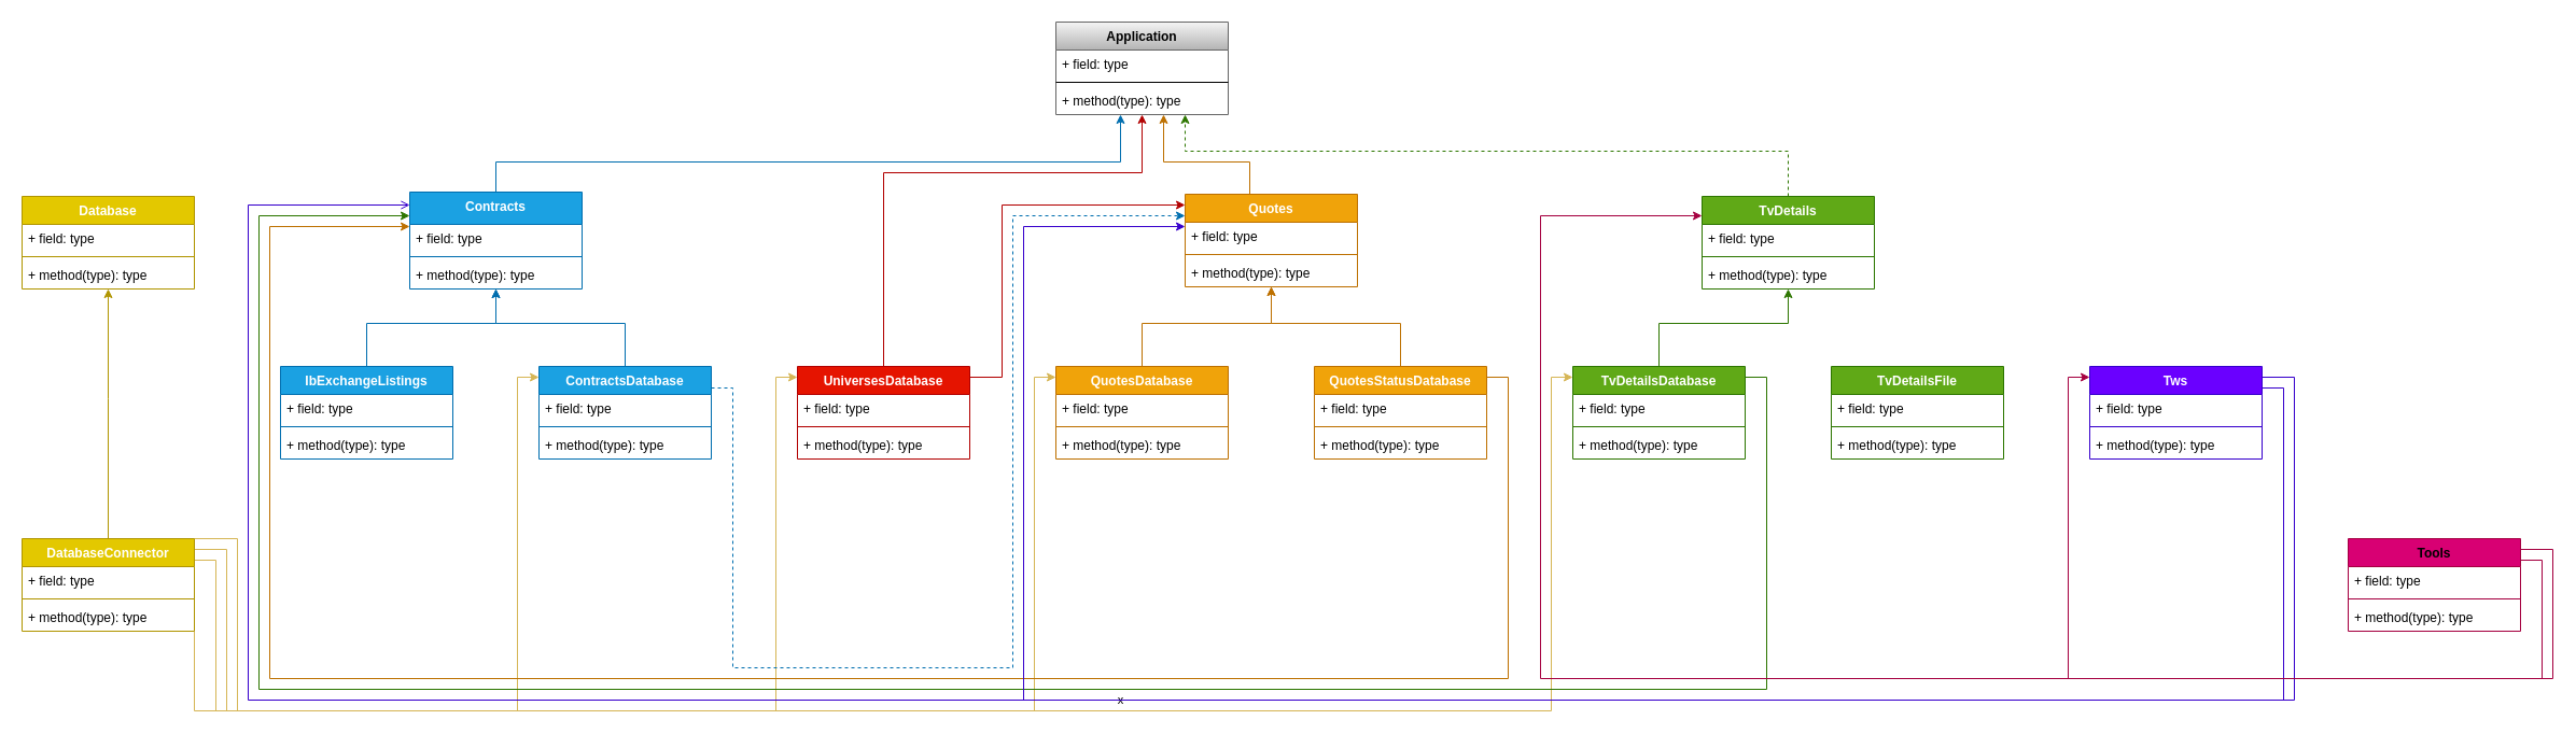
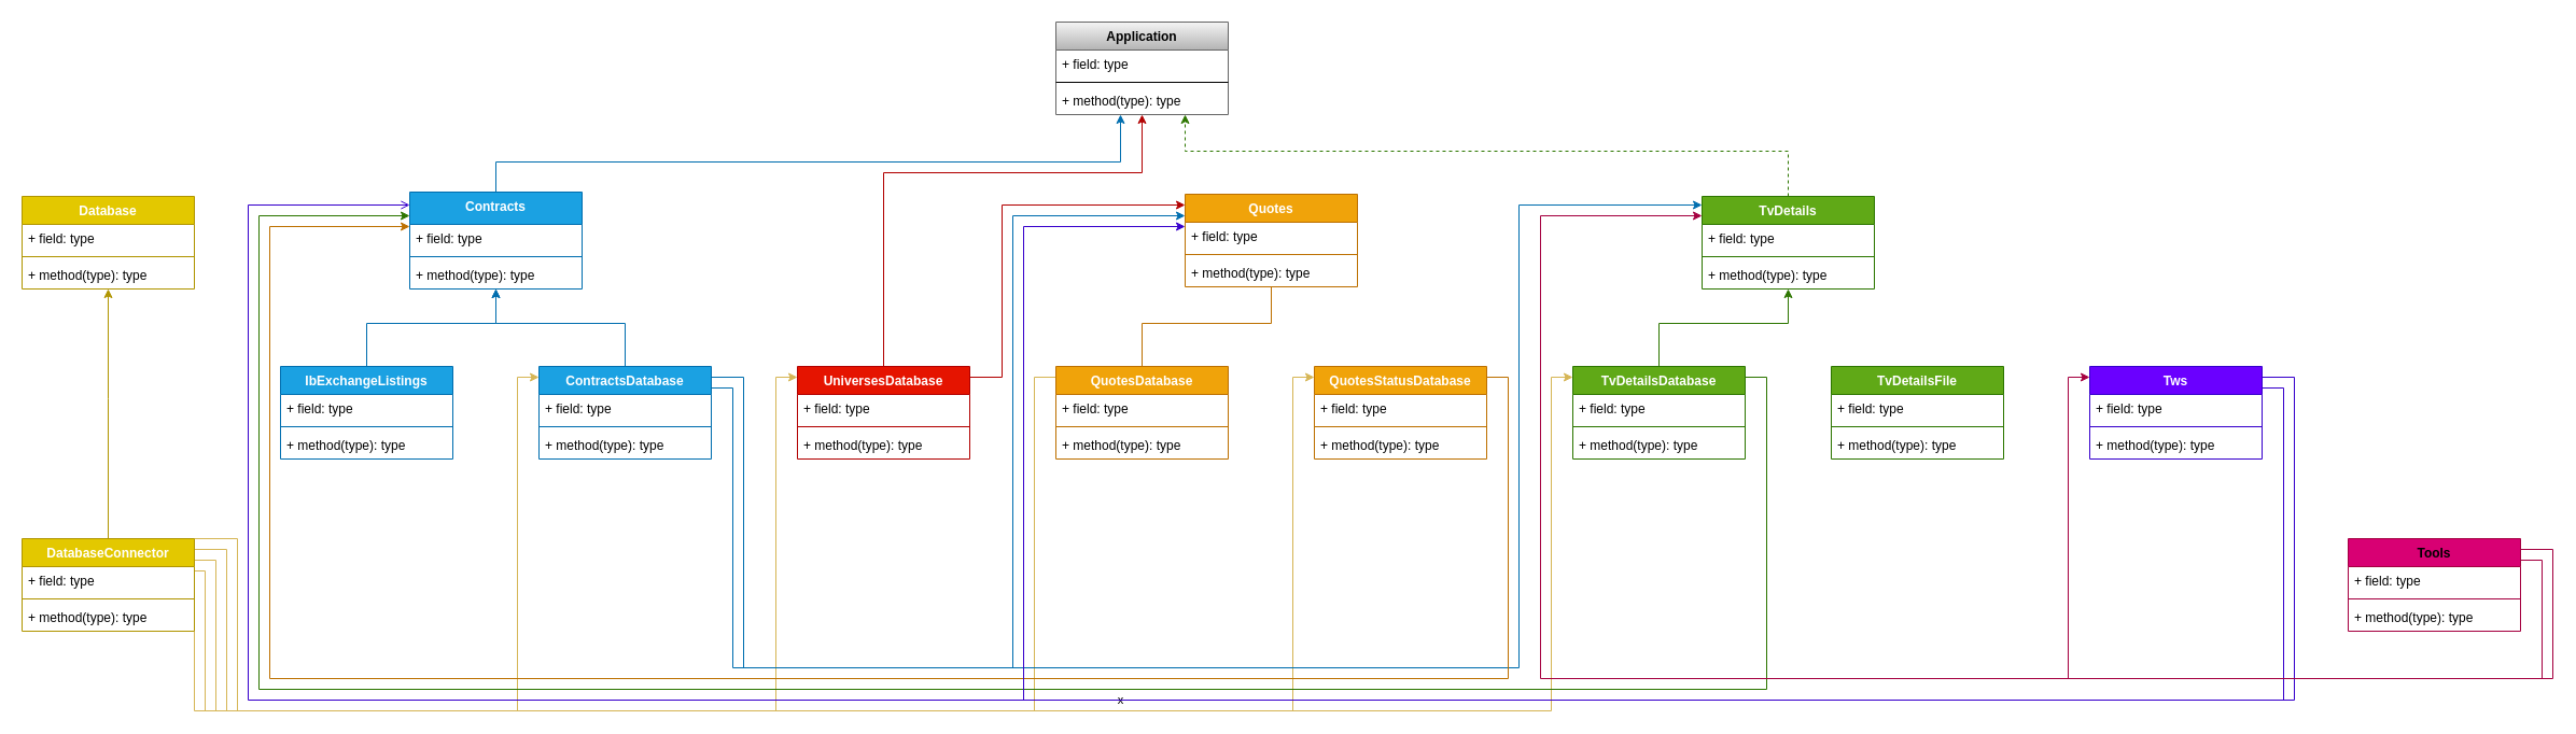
- <mxCell id="29" style="edgeStyle=orthogonalEdgeStyle;rounded=0;orthogonalLoop=1;jettySize=auto;html=1;fillColor=#f0a30a;strokeColor=#BD7000;" parent="1" source="68" target="15" edge="1"><mxGeometry relative="1" as="geometry"><Array as="points"><mxPoint x="1160" y="150" /><mxPoint x="1080" y="150" /></Array></mxGeometry></mxCell>
- <mxCell id="10" style="edgeStyle=orthogonalEdgeStyle;rounded=0;orthogonalLoop=1;jettySize=auto;html=1;fillColor=#f0a30a;strokeColor=#BD7000;" parent="1" source="19" target="68" edge="1"><mxGeometry relative="1" as="geometry"><Array as="points"><mxPoint x="1060" y="300" /><mxPoint x="1180" y="300" /></Array></mxGeometry></mxCell>
+ <mxCell id="10" style="edgeStyle=orthogonalEdgeStyle;rounded=0;orthogonalLoop=1;jettySize=auto;html=1;fillColor=#f0a30a;strokeColor=#BD7000;endArrow=none;" parent="1" source="19" target="68" edge="1"><mxGeometry relative="1" as="geometry"><Array as="points"><mxPoint x="1060" y="300" /><mxPoint x="1180" y="300" /></Array></mxGeometry></mxCell>
- <mxCell id="12" style="edgeStyle=orthogonalEdgeStyle;rounded=0;orthogonalLoop=1;jettySize=auto;html=1;fillColor=#f0a30a;strokeColor=#BD7000;" parent="1" source="32" target="68" edge="1"><mxGeometry relative="1" as="geometry"><Array as="points"><mxPoint x="1300" y="300" /><mxPoint x="1180" y="300" /></Array></mxGeometry></mxCell>
- <mxCell id="25" style="edgeStyle=orthogonalEdgeStyle;rounded=0;orthogonalLoop=1;jettySize=auto;html=1;fillColor=#1ba1e2;strokeColor=#006EAF;dashed=1;" parent="1" source="60" target="68" edge="1"><mxGeometry relative="1" as="geometry"><Array as="points"><mxPoint x="680" y="360" /><mxPoint x="680" y="620" /><mxPoint x="940" y="620" /><mxPoint x="940" y="200" /></Array></mxGeometry></mxCell>
+ <mxCell id="25" style="edgeStyle=orthogonalEdgeStyle;rounded=0;orthogonalLoop=1;jettySize=auto;html=1;fillColor=#1ba1e2;strokeColor=#006EAF;" parent="1" source="60" target="68" edge="1"><mxGeometry relative="1" as="geometry"><Array as="points"><mxPoint x="680" y="360" /><mxPoint x="680" y="620" /><mxPoint x="940" y="620" /><mxPoint x="940" y="200" /></Array></mxGeometry></mxCell>
- <mxCell id="6" style="edgeStyle=orthogonalEdgeStyle;rounded=0;orthogonalLoop=1;jettySize=auto;html=1;fillColor=#fff2cc;strokeColor=#d6b656;" parent="1" source="52" target="19" edge="1"><mxGeometry relative="1" as="geometry"><Array as="points"><mxPoint x="180" y="660" /><mxPoint x="960" y="660" /><mxPoint x="960" y="350" /></Array></mxGeometry></mxCell>
+ <mxCell id="6" style="edgeStyle=orthogonalEdgeStyle;rounded=0;orthogonalLoop=1;jettySize=auto;html=1;fillColor=#fff2cc;strokeColor=#d6b656;endArrow=none;" parent="1" source="52" target="19" edge="1"><mxGeometry relative="1" as="geometry"><Array as="points"><mxPoint x="180" y="660" /><mxPoint x="960" y="660" /><mxPoint x="960" y="350" /></Array></mxGeometry></mxCell>
+ <mxCell id="8" style="edgeStyle=orthogonalEdgeStyle;rounded=0;orthogonalLoop=1;jettySize=auto;html=1;fillColor=#fff2cc;strokeColor=#d6b656;" parent="1" source="52" target="32" edge="1"><mxGeometry relative="1" as="geometry"><Array as="points"><mxPoint x="190" y="530" /><mxPoint x="190" y="660" /><mxPoint x="1200" y="660" /><mxPoint x="1200" y="350" /></Array></mxGeometry></mxCell>
+ <mxCell id="24" style="edgeStyle=orthogonalEdgeStyle;rounded=0;orthogonalLoop=1;jettySize=auto;html=1;fillColor=#1ba1e2;strokeColor=#006EAF;" parent="1" source="60" target="72" edge="1"><mxGeometry relative="1" as="geometry"><Array as="points"><mxPoint x="690" y="350" /><mxPoint x="690" y="620" /><mxPoint x="1410" y="620" /><mxPoint x="1410" y="190" /></Array></mxGeometry></mxCell>
